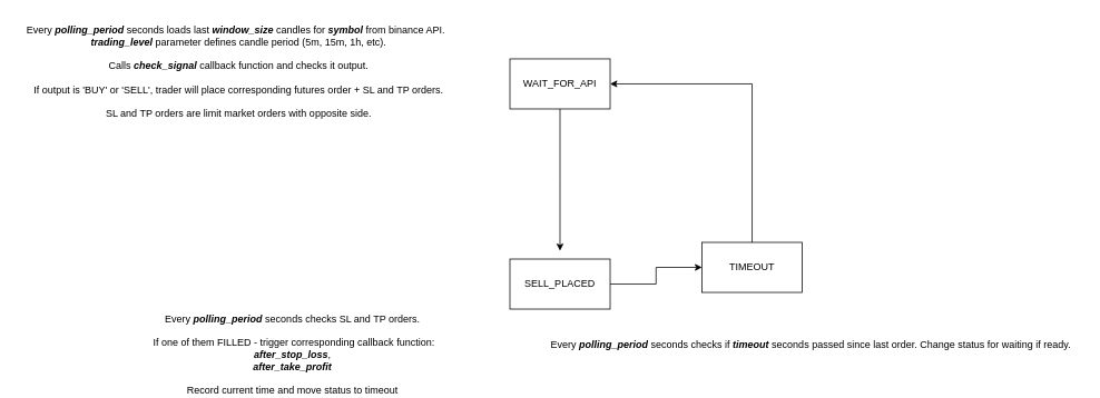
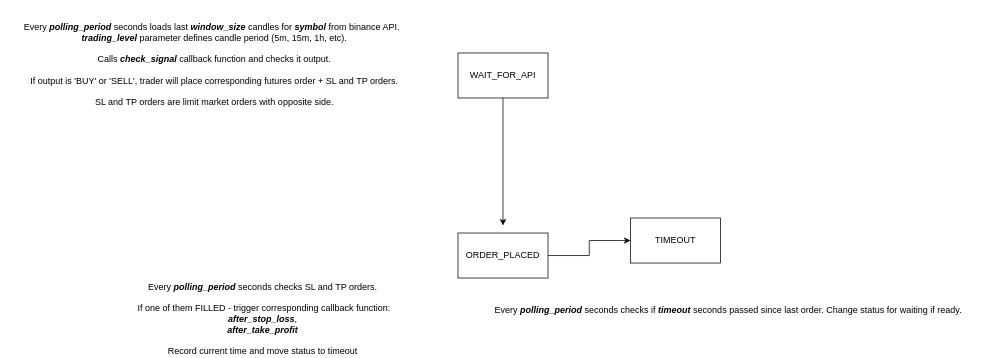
- <mxCell id="8" style="edgeStyle=orthogonalEdgeStyle;rounded=0;orthogonalLoop=1;jettySize=auto;html=1;exitX=0.5;exitY=0;exitDx=0;exitDy=0;entryX=1;entryY=0.5;entryDx=0;entryDy=0;" edge="1" parent="1" source="9" target="3"><mxGeometry relative="1" as="geometry" /></mxCell>
- <mxCell id="5" value="SELL_PLACED" style="rounded=0;whiteSpace=wrap;html=1;" vertex="1" parent="1"><mxGeometry x="610" y="310" width="120" height="60" as="geometry" /></mxCell>
+ <mxCell id="5" value="ORDER_PLACED" style="rounded=0;whiteSpace=wrap;html=1;" vertex="1" parent="1"><mxGeometry x="610" y="310" width="120" height="60" as="geometry" /></mxCell>
